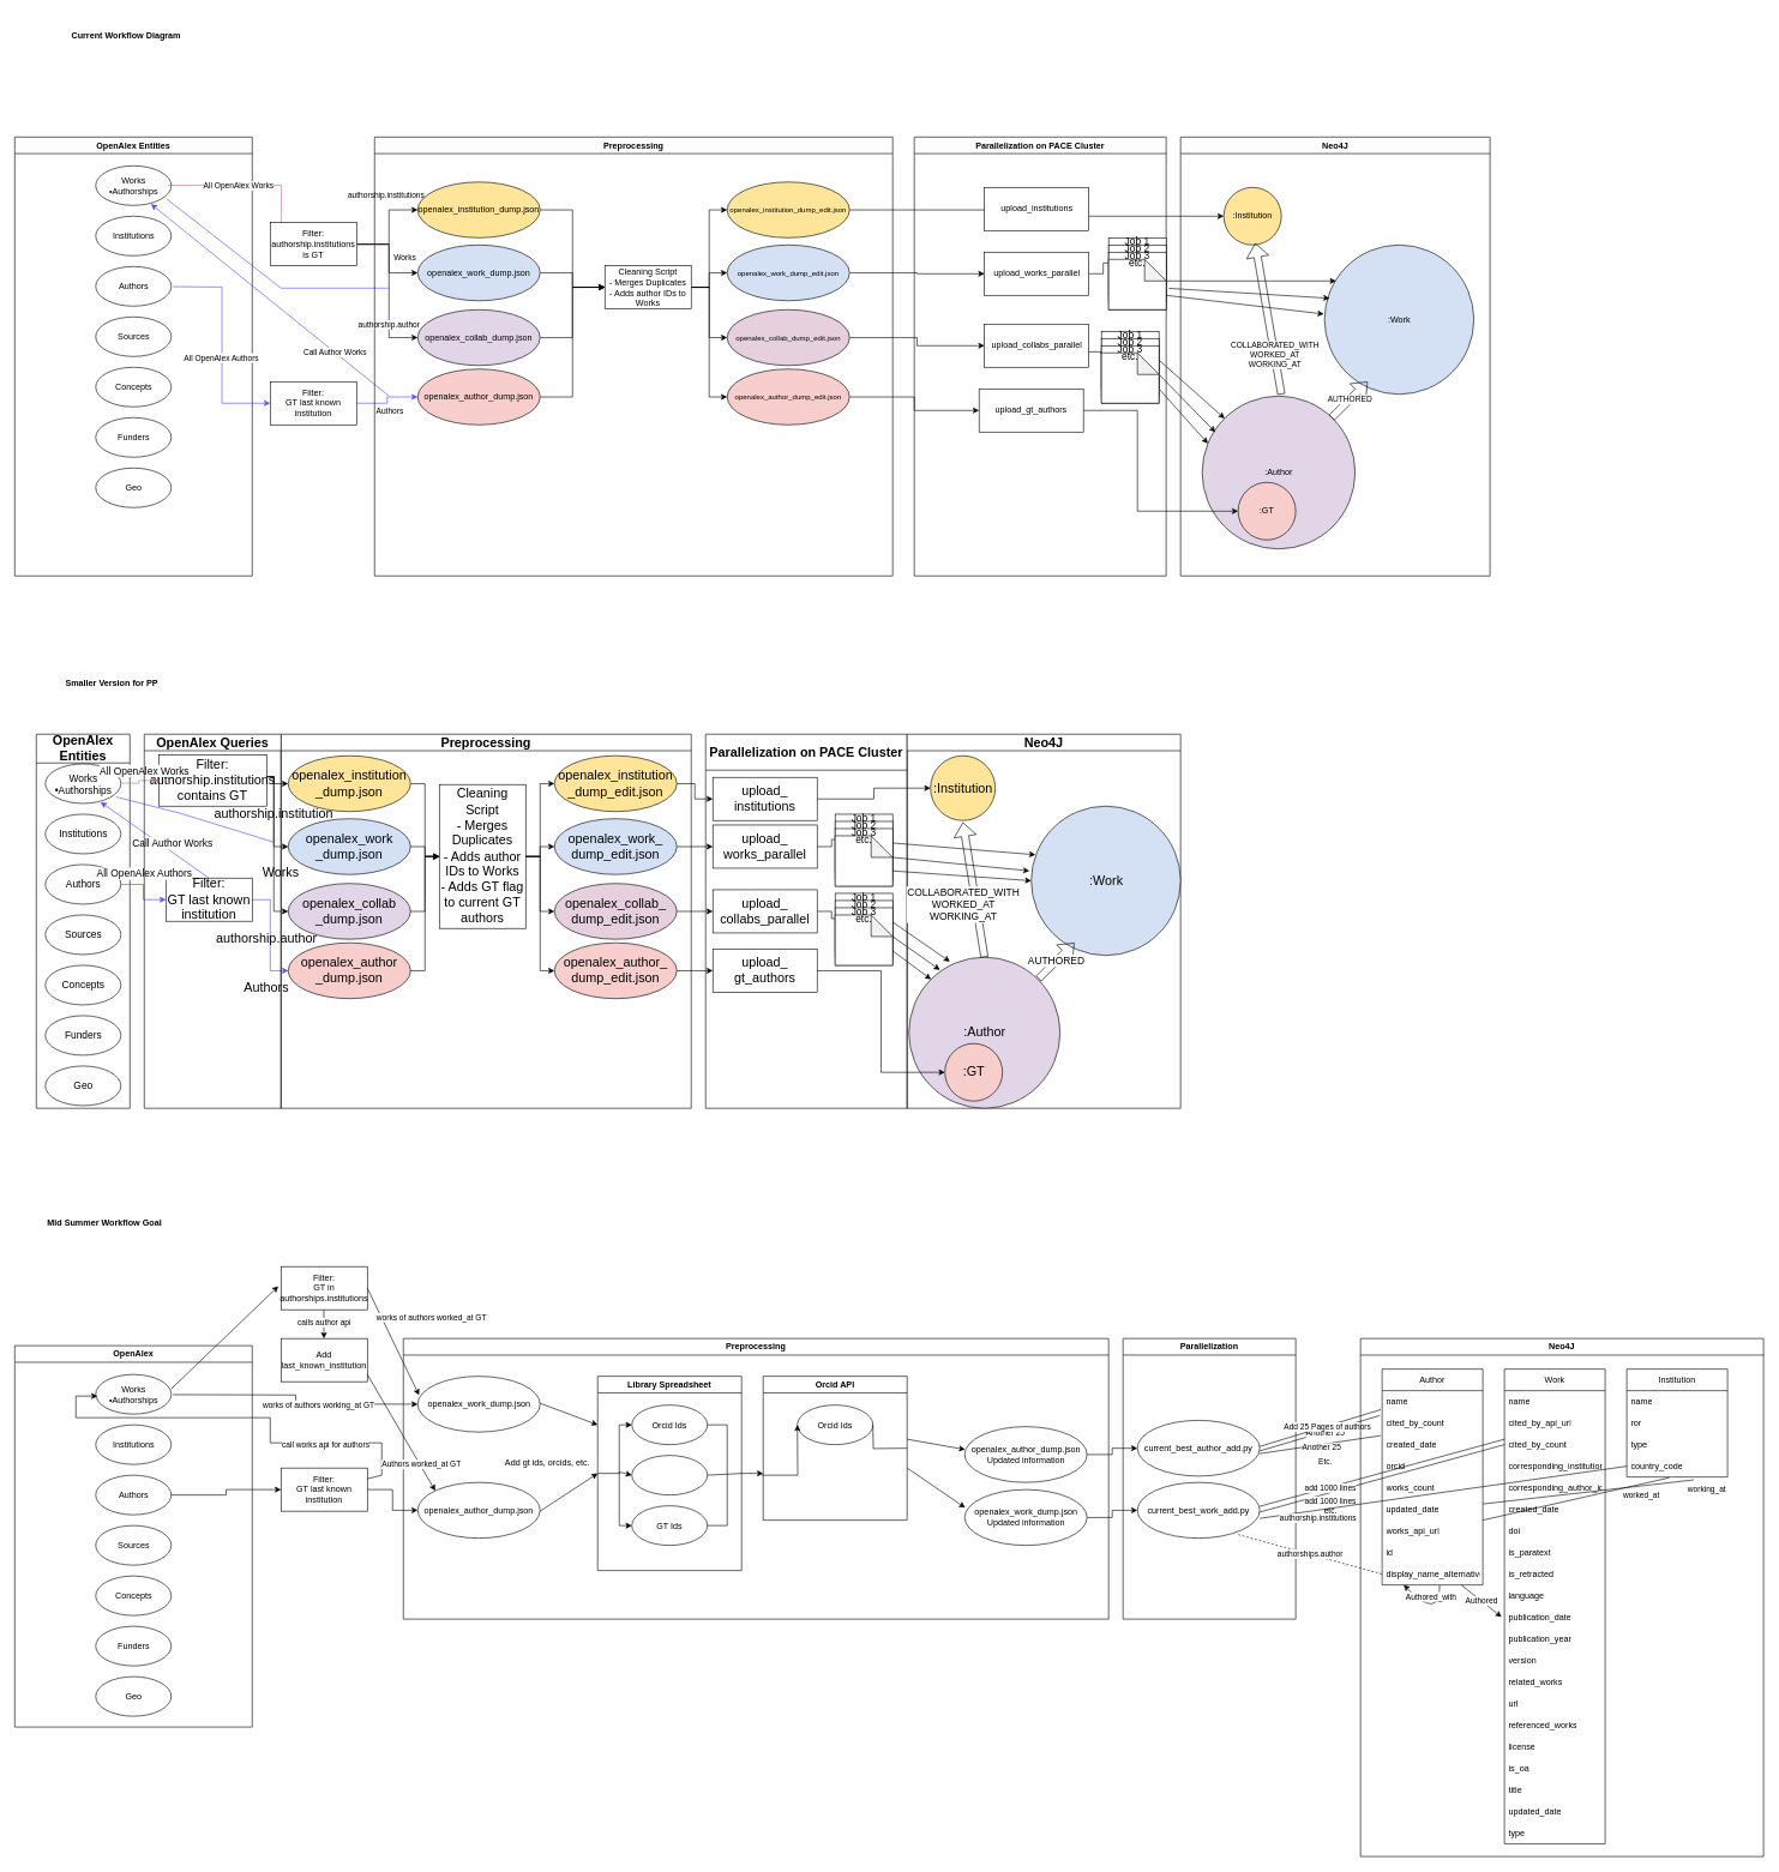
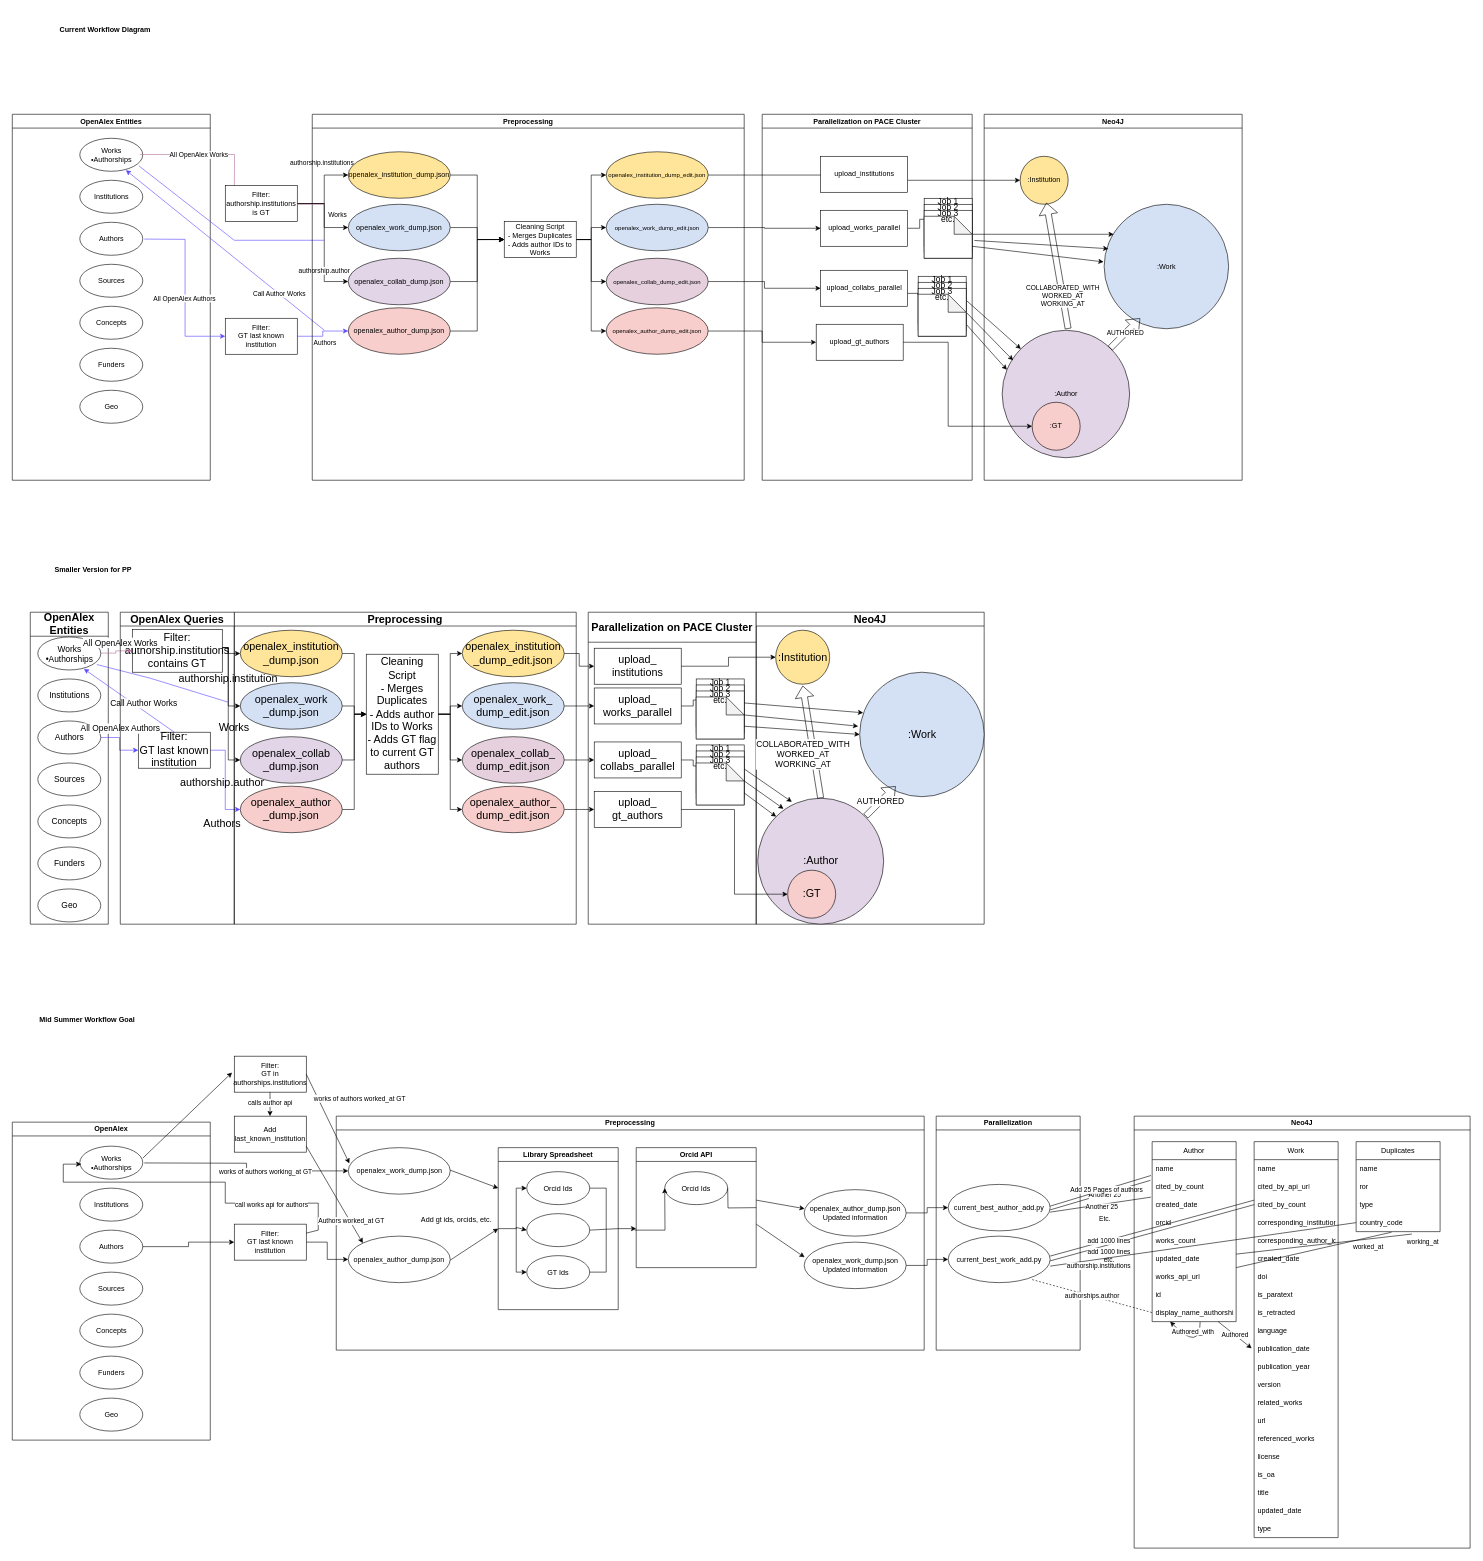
- <mxCell id="106" value="Institution" style="swimlane;fontStyle=0;childLayout=stackLayout;horizontal=1;startSize=30;horizontalStack=0;resizeParent=1;resizeParentMax=0;resizeLast=0;collapsible=1;marginBottom=0;whiteSpace=wrap;html=1;" parent="71" vertex="1"><mxGeometry x="370" y="42.5" width="140" height="150" as="geometry" /></mxCell>
+ <mxCell id="106" value="Duplicates" style="swimlane;fontStyle=0;childLayout=stackLayout;horizontal=1;startSize=30;horizontalStack=0;resizeParent=1;resizeParentMax=0;resizeLast=0;collapsible=1;marginBottom=0;whiteSpace=wrap;html=1;" parent="71" vertex="1"><mxGeometry x="370" y="42.5" width="140" height="150" as="geometry" /></mxCell>
- <mxCell id="81" value="display_name_alternatives" style="text;strokeColor=none;fillColor=none;align=left;verticalAlign=middle;spacingLeft=4;spacingRight=4;overflow=hidden;points=[[0,0.5],[1,0.5]];portConstraint=eastwest;rotatable=0;whiteSpace=wrap;html=1;" parent="72" vertex="1"><mxGeometry y="270" width="140" height="30" as="geometry" /></mxCell>
+ <mxCell id="81" value="display_name_authorship" style="text;strokeColor=none;fillColor=none;align=left;verticalAlign=middle;spacingLeft=4;spacingRight=4;overflow=hidden;points=[[0,0.5],[1,0.5]];portConstraint=eastwest;rotatable=0;whiteSpace=wrap;html=1;" parent="72" vertex="1"><mxGeometry y="270" width="140" height="30" as="geometry" /></mxCell>
